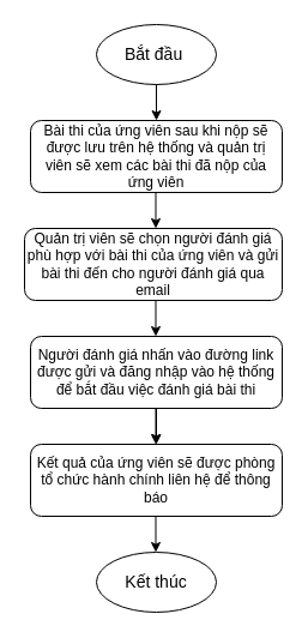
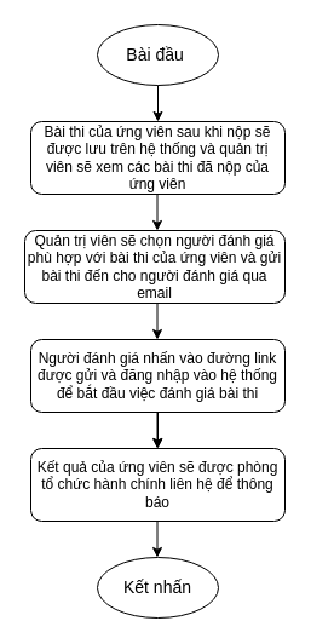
- <mxCell id="2" value="Bắt đầu&amp;nbsp;" style="ellipse;whiteSpace=wrap;html=1;fontSize=14;" vertex="1" parent="1"><mxGeometry x="80" y="20" width="100" height="50" as="geometry" /></mxCell>
+ <mxCell id="2" value="Bài đầu&amp;nbsp;" style="ellipse;whiteSpace=wrap;html=1;fontSize=14;" vertex="1" parent="1"><mxGeometry x="80" y="20" width="100" height="50" as="geometry" /></mxCell>
- <mxCell id="12" value="Kết thúc" style="ellipse;whiteSpace=wrap;html=1;fontSize=14;" vertex="1" parent="1"><mxGeometry x="80" y="460" width="100" height="50" as="geometry" /></mxCell>
+ <mxCell id="12" value="Kết nhấn" style="ellipse;whiteSpace=wrap;html=1;fontSize=14;" vertex="1" parent="1"><mxGeometry x="80" y="460" width="100" height="50" as="geometry" /></mxCell>
